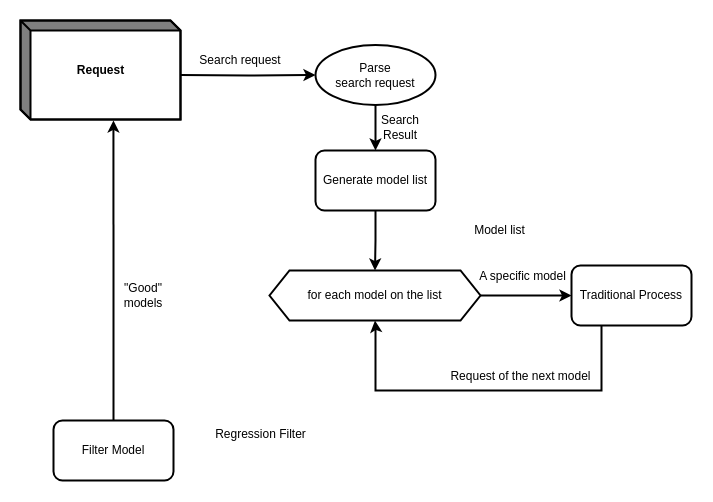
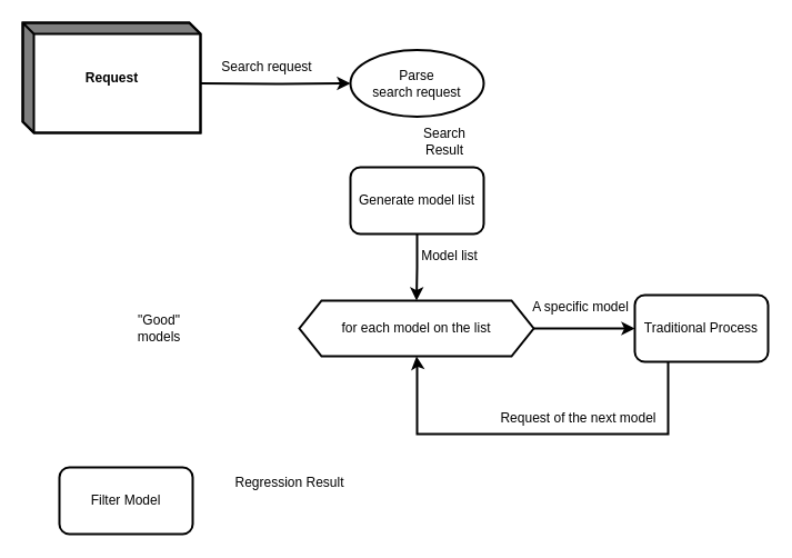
- <mxCell id="4" style="edgeStyle=orthogonalEdgeStyle;rounded=0;orthogonalLoop=1;jettySize=auto;html=1;exitX=0.5;exitY=1;exitDx=0;exitDy=0;fontSize=12;fontColor=none;strokeWidth=2;" parent="1" source="5" target="8" edge="1"><mxGeometry relative="1" as="geometry" /></mxCell>
- <mxCell id="18" value="Model list" style="text;html=1;align=center;verticalAlign=middle;resizable=0;points=[];autosize=1;strokeColor=none;fillColor=none;fontSize=12;fontColor=default;" parent="1" vertex="1"><mxGeometry x="464" y="220" width="70" height="20" as="geometry" /></mxCell>
+ <mxCell id="18" value="Model list" style="text;html=1;align=center;verticalAlign=middle;resizable=0;points=[];autosize=1;strokeColor=none;fillColor=none;fontSize=12;fontColor=default;" parent="1" vertex="1"><mxGeometry x="369" y="220" width="70" height="20" as="geometry" /></mxCell>
- <mxCell id="15" style="edgeStyle=orthogonalEdgeStyle;rounded=0;orthogonalLoop=1;jettySize=auto;html=1;exitX=0.5;exitY=0;exitDx=0;exitDy=0;entryX=0.581;entryY=1.01;entryDx=0;entryDy=0;entryPerimeter=0;fontSize=12;fontColor=default;strokeWidth=2;" parent="1" source="16" target="3" edge="1"><mxGeometry relative="1" as="geometry"><mxPoint x="113" y="410" as="sourcePoint" /></mxGeometry></mxCell>
- <mxCell id="19" value="Regression Filter" style="text;html=1;align=center;verticalAlign=middle;resizable=0;points=[];autosize=1;strokeColor=none;fillColor=none;" vertex="1" parent="1"><mxGeometry x="205" y="424" width="110" height="20" as="geometry" /></mxCell>
+ <mxCell id="19" value="Regression Result" style="text;html=1;align=center;verticalAlign=middle;resizable=0;points=[];autosize=1;strokeColor=none;fillColor=none;" vertex="1" parent="1"><mxGeometry x="205" y="424" width="110" height="20" as="geometry" /></mxCell>
